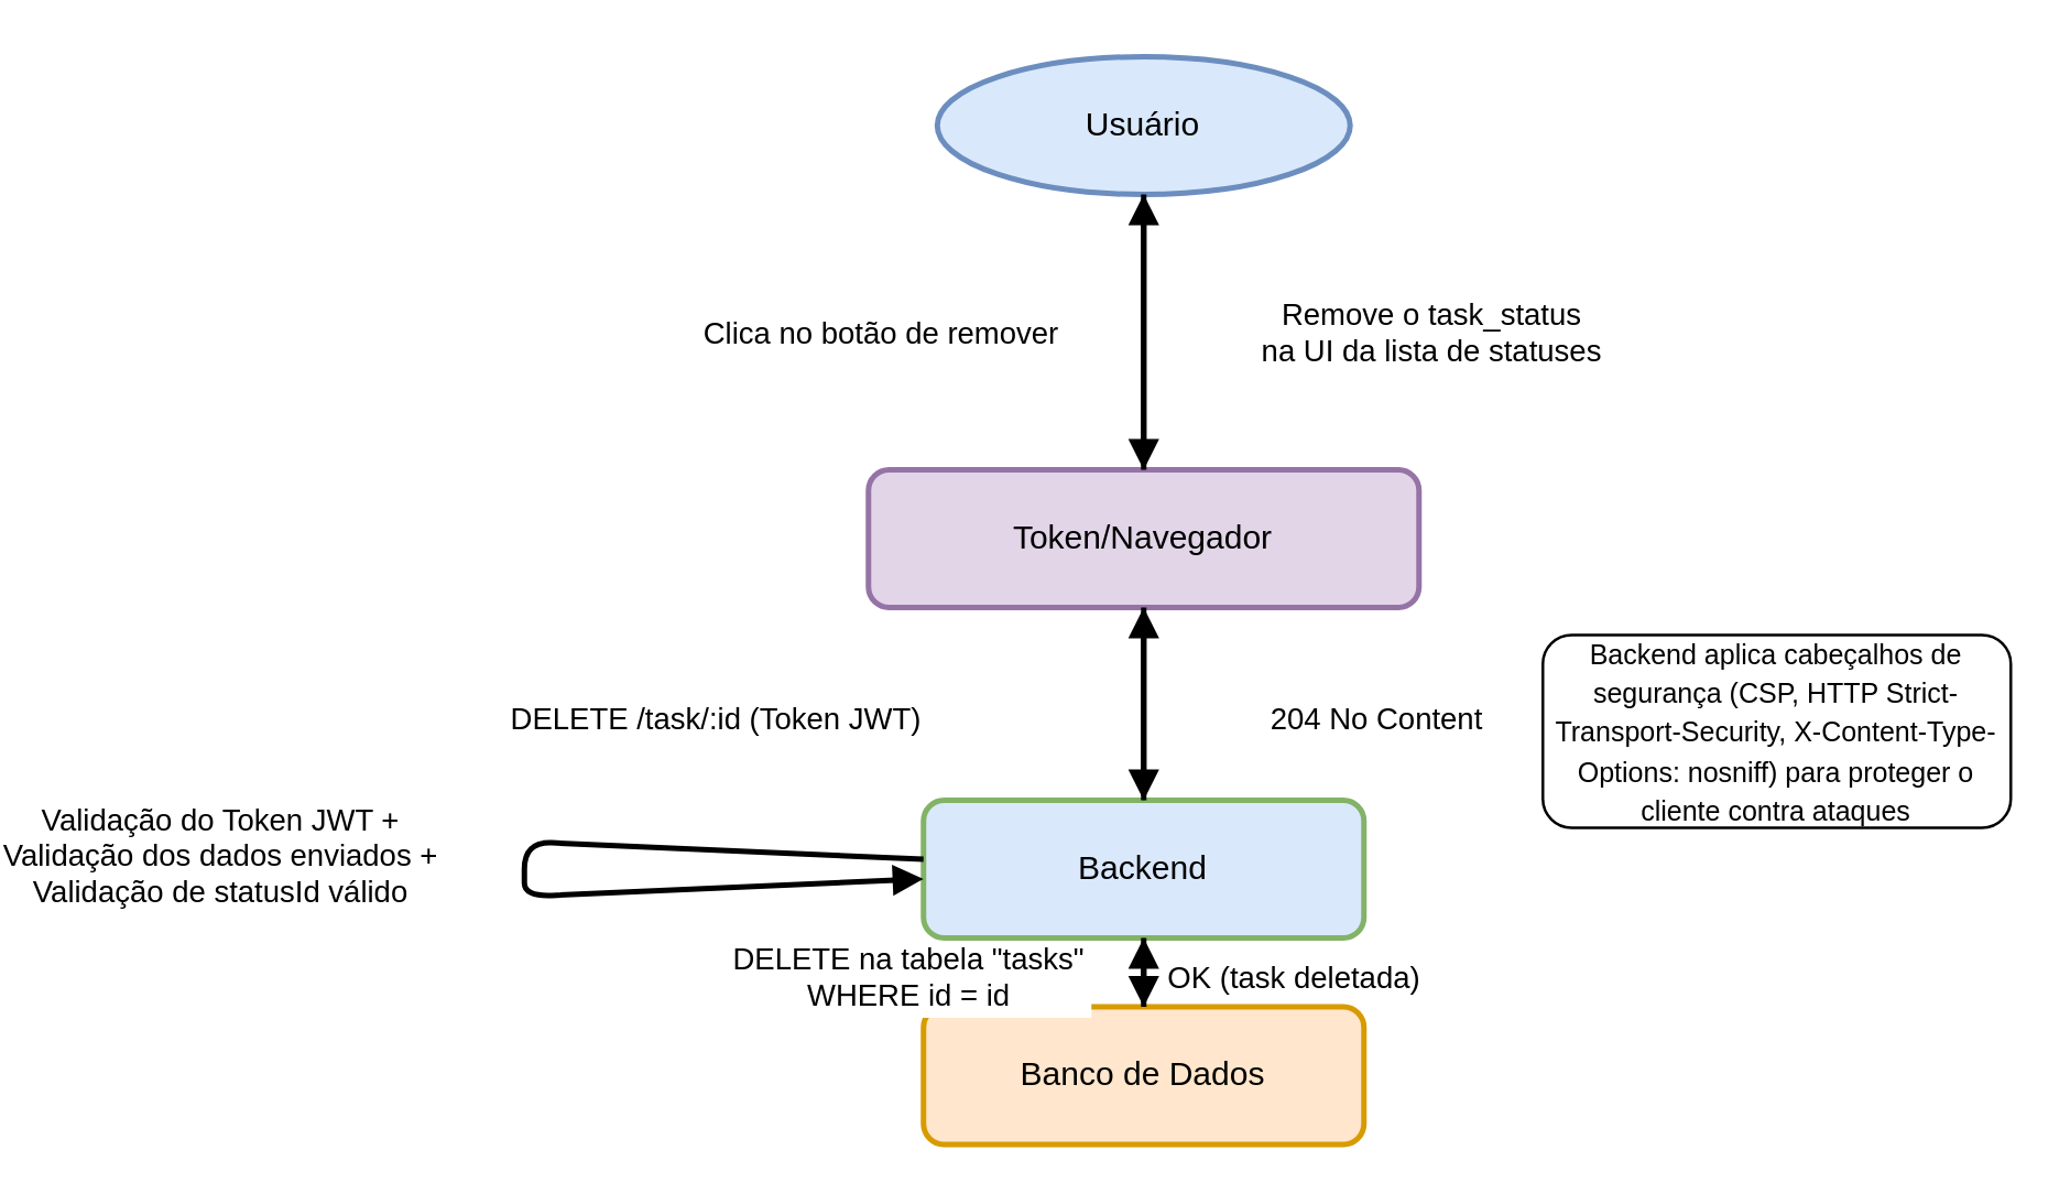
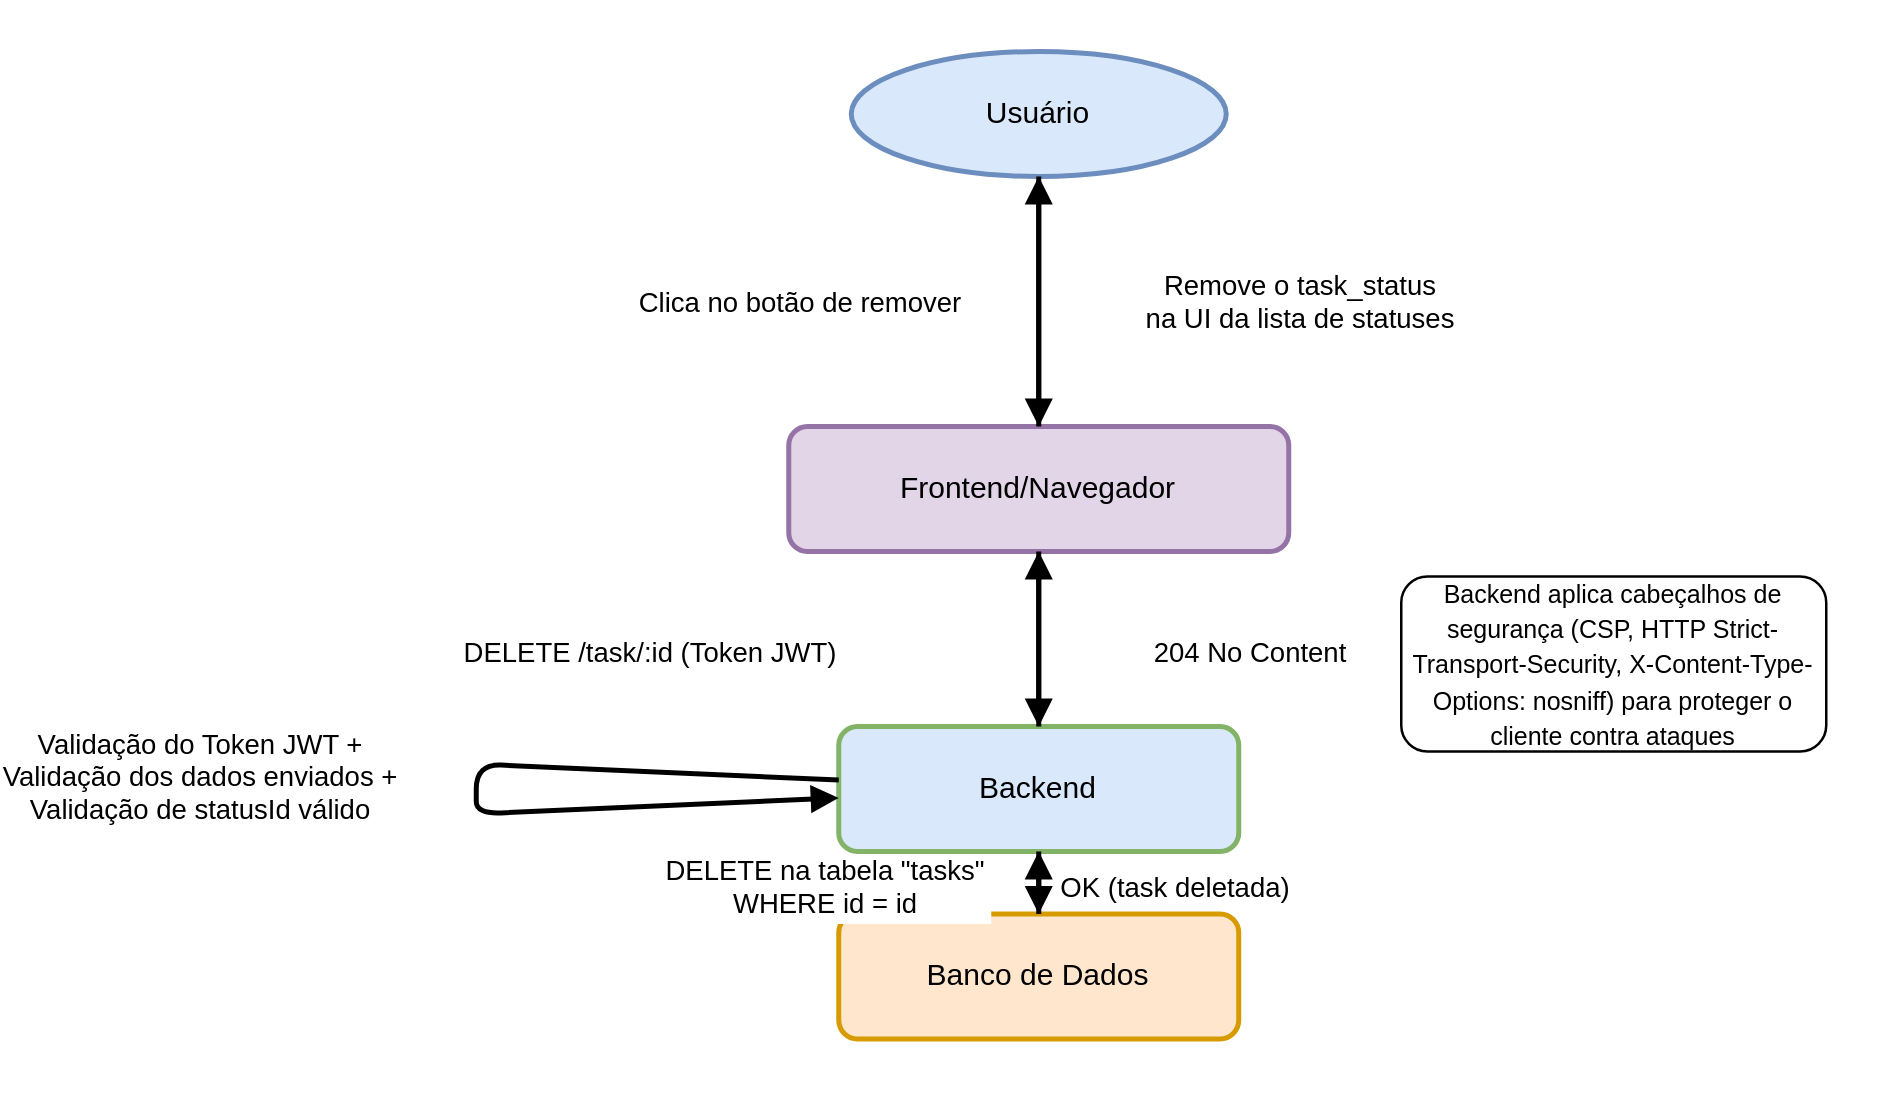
- <mxCell id="3" value="Token/Navegador" style="rounded=1;whiteSpace=wrap;html=1;strokeWidth=2;fillColor=#e1d5e7;strokeColor=#9673a6;" parent="1" vertex="1"><mxGeometry x="145" y="170" width="200" height="50" as="geometry" /></mxCell>
+ <mxCell id="3" value="Frontend/Navegador" style="rounded=1;whiteSpace=wrap;html=1;strokeWidth=2;fillColor=#e1d5e7;strokeColor=#9673a6;" parent="1" vertex="1"><mxGeometry x="145" y="170" width="200" height="50" as="geometry" /></mxCell>
